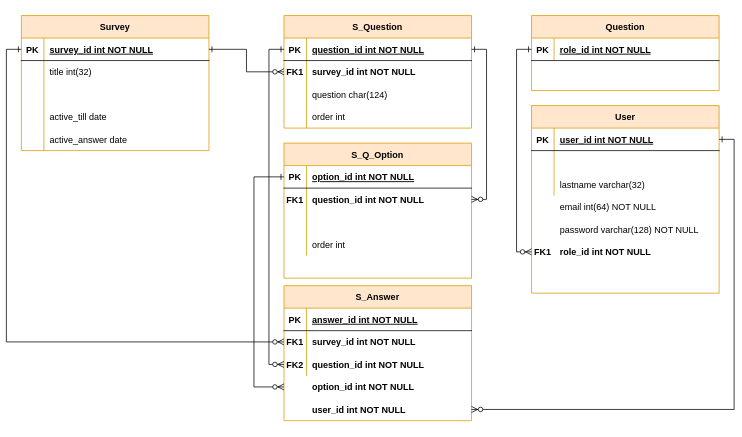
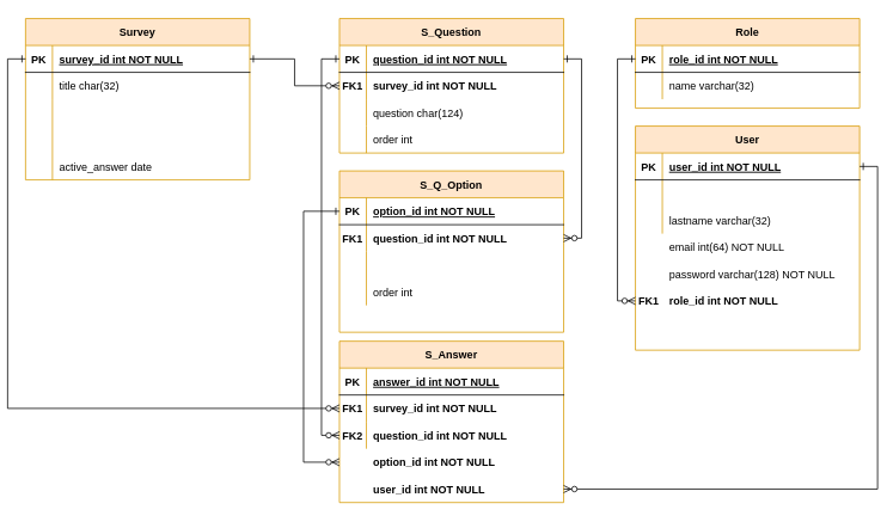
- <mxCell id="2" value="Question" style="shape=table;startSize=30;container=1;collapsible=1;childLayout=tableLayout;fixedRows=1;rowLines=0;fontStyle=1;align=center;resizeLast=1;fillColor=#ffe6cc;strokeColor=#d79b00;" vertex="1" parent="1"><mxGeometry x="700" y="20" width="250" height="100" as="geometry" /></mxCell>
+ <mxCell id="2" value="Role" style="shape=table;startSize=30;container=1;collapsible=1;childLayout=tableLayout;fixedRows=1;rowLines=0;fontStyle=1;align=center;resizeLast=1;fillColor=#ffe6cc;strokeColor=#d79b00;" vertex="1" parent="1"><mxGeometry x="700" y="20" width="250" height="100" as="geometry" /></mxCell>
- <mxCell id="15" value="title int(32)" style="shape=partialRectangle;overflow=hidden;connectable=0;fillColor=none;top=0;left=0;bottom=0;right=0;align=left;spacingLeft=6;" vertex="1" parent="13"><mxGeometry x="30" width="220" height="30" as="geometry" /></mxCell>
+ <mxCell id="15" value="title char(32)" style="shape=partialRectangle;overflow=hidden;connectable=0;fillColor=none;top=0;left=0;bottom=0;right=0;align=left;spacingLeft=6;" vertex="1" parent="13"><mxGeometry x="30" width="220" height="30" as="geometry" /></mxCell>
+ <mxCell id="8" value="name varchar(32)" style="shape=partialRectangle;overflow=hidden;connectable=0;fillColor=none;top=0;left=0;bottom=0;right=0;align=left;spacingLeft=6;" vertex="1" parent="6"><mxGeometry x="30" width="220" height="30" as="geometry" /></mxCell>
- <mxCell id="20" value="active_till date" style="shape=partialRectangle;overflow=hidden;connectable=0;fillColor=none;top=0;left=0;bottom=0;right=0;align=left;spacingLeft=6;" vertex="1" parent="18"><mxGeometry x="30" width="220" height="30" as="geometry" /></mxCell>
